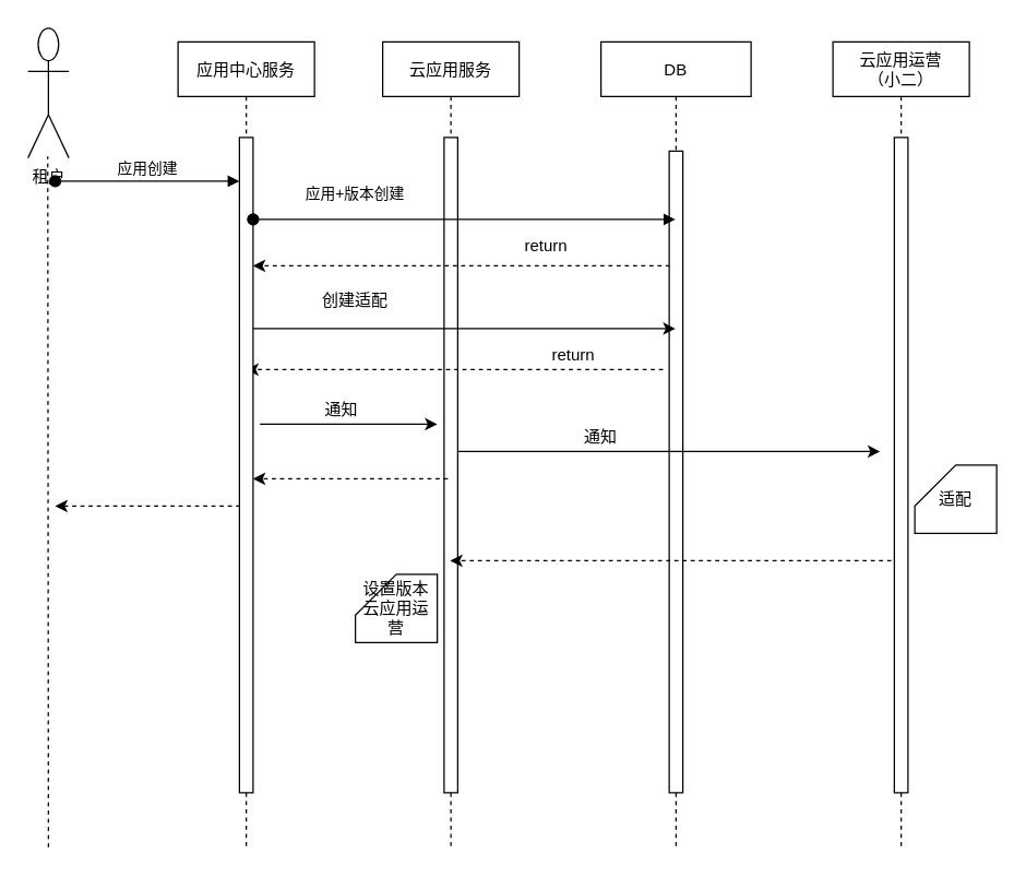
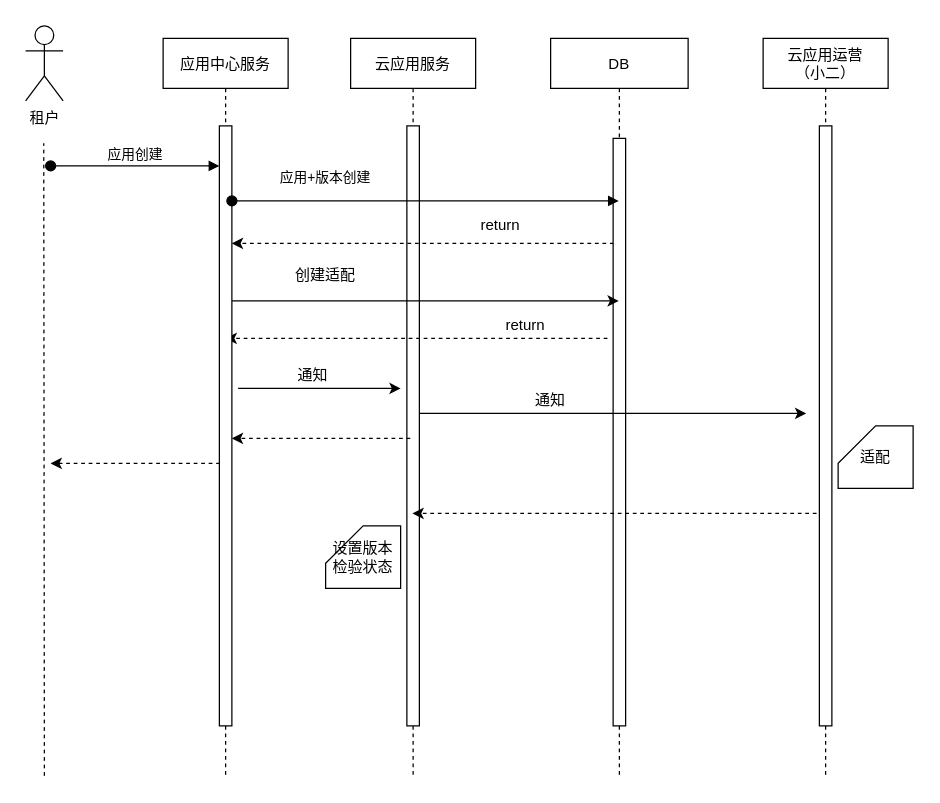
- <mxCell id="10" value="租户" style="shape=umlActor;verticalLabelPosition=bottom;verticalAlign=top;html=1;outlineConnect=0;" vertex="1" parent="1"><mxGeometry x="20" y="20" width="30" height="95" as="geometry" /></mxCell>
+ <mxCell id="10" value="租户" style="shape=umlActor;verticalLabelPosition=bottom;verticalAlign=top;html=1;outlineConnect=0;" vertex="1" parent="1"><mxGeometry x="20" y="20" width="30" height="60" as="geometry" /></mxCell>
- <mxCell id="6" value="设置版本&lt;br&gt;云应用运营" style="shape=card;whiteSpace=wrap;html=1;" vertex="1" parent="2"><mxGeometry x="-20" y="390" width="60" height="50" as="geometry" /></mxCell>
+ <mxCell id="6" value="设置版本&lt;br&gt;检验状态" style="shape=card;whiteSpace=wrap;html=1;" vertex="1" parent="2"><mxGeometry x="-20" y="390" width="60" height="50" as="geometry" /></mxCell>
